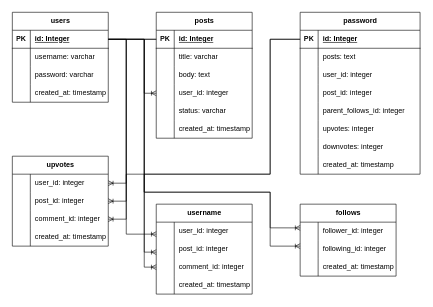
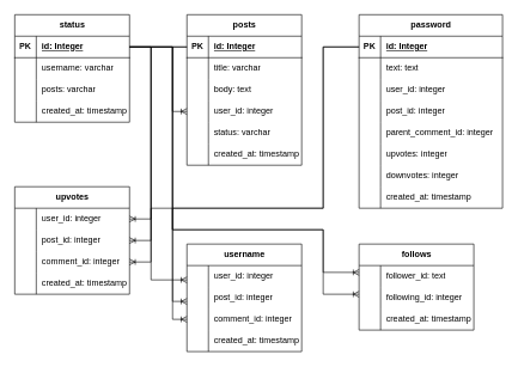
- <mxCell id="2" value="users" style="shape=table;startSize=30;container=1;collapsible=1;childLayout=tableLayout;fixedRows=1;rowLines=0;fontStyle=1;align=center;resizeLast=1;html=1;" vertex="1" parent="1"><mxGeometry x="20" y="20" width="160" height="150" as="geometry" /></mxCell>
+ <mxCell id="2" value="status" style="shape=table;startSize=30;container=1;collapsible=1;childLayout=tableLayout;fixedRows=1;rowLines=0;fontStyle=1;align=center;resizeLast=1;html=1;" vertex="1" parent="1"><mxGeometry x="20" y="20" width="160" height="150" as="geometry" /></mxCell>
- <mxCell id="66" value="posts: text" style="shape=partialRectangle;connectable=0;fillColor=none;top=0;left=0;bottom=0;right=0;align=left;spacingLeft=6;overflow=hidden;whiteSpace=wrap;html=1;" vertex="1" parent="64"><mxGeometry x="30" width="170" height="30" as="geometry"><mxRectangle width="170" height="30" as="alternateBounds" /></mxGeometry></mxCell>
+ <mxCell id="66" value="text: text" style="shape=partialRectangle;connectable=0;fillColor=none;top=0;left=0;bottom=0;right=0;align=left;spacingLeft=6;overflow=hidden;whiteSpace=wrap;html=1;" vertex="1" parent="64"><mxGeometry x="30" width="170" height="30" as="geometry"><mxRectangle width="170" height="30" as="alternateBounds" /></mxGeometry></mxCell>
- <mxCell id="11" value="password: varchar" style="shape=partialRectangle;connectable=0;fillColor=none;top=0;left=0;bottom=0;right=0;align=left;spacingLeft=6;overflow=hidden;whiteSpace=wrap;html=1;" vertex="1" parent="9"><mxGeometry x="30" width="130" height="30" as="geometry"><mxRectangle width="130" height="30" as="alternateBounds" /></mxGeometry></mxCell>
+ <mxCell id="11" value="posts: varchar" style="shape=partialRectangle;connectable=0;fillColor=none;top=0;left=0;bottom=0;right=0;align=left;spacingLeft=6;overflow=hidden;whiteSpace=wrap;html=1;" vertex="1" parent="9"><mxGeometry x="30" width="130" height="30" as="geometry"><mxRectangle width="130" height="30" as="alternateBounds" /></mxGeometry></mxCell>
- <mxCell id="75" value="parent_follows_id: integer" style="shape=partialRectangle;connectable=0;fillColor=none;top=0;left=0;bottom=0;right=0;align=left;spacingLeft=6;overflow=hidden;whiteSpace=wrap;html=1;" vertex="1" parent="73"><mxGeometry x="30" width="170" height="30" as="geometry"><mxRectangle width="170" height="30" as="alternateBounds" /></mxGeometry></mxCell>
+ <mxCell id="75" value="parent_comment_id: integer" style="shape=partialRectangle;connectable=0;fillColor=none;top=0;left=0;bottom=0;right=0;align=left;spacingLeft=6;overflow=hidden;whiteSpace=wrap;html=1;" vertex="1" parent="73"><mxGeometry x="30" width="170" height="30" as="geometry"><mxRectangle width="170" height="30" as="alternateBounds" /></mxGeometry></mxCell>
- <mxCell id="88" value="follower_id: integer" style="shape=partialRectangle;connectable=0;fillColor=none;top=0;left=0;bottom=0;right=0;align=left;spacingLeft=6;overflow=hidden;whiteSpace=wrap;html=1;" vertex="1" parent="86"><mxGeometry x="30" width="130" height="30" as="geometry"><mxRectangle width="130" height="30" as="alternateBounds" /></mxGeometry></mxCell>
+ <mxCell id="88" value="follower_id: text" style="shape=partialRectangle;connectable=0;fillColor=none;top=0;left=0;bottom=0;right=0;align=left;spacingLeft=6;overflow=hidden;whiteSpace=wrap;html=1;" vertex="1" parent="86"><mxGeometry x="30" width="130" height="30" as="geometry"><mxRectangle width="130" height="30" as="alternateBounds" /></mxGeometry></mxCell>
